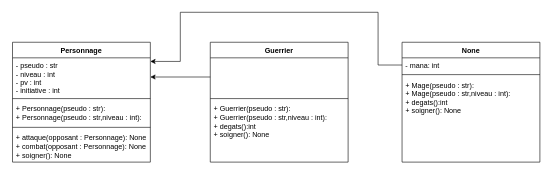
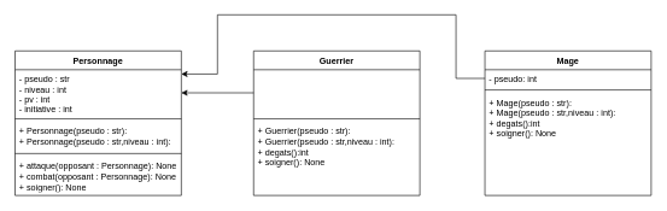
- <mxCell id="13" value="None" style="swimlane;fontStyle=1;align=center;verticalAlign=top;childLayout=stackLayout;horizontal=1;startSize=26;horizontalStack=0;resizeParent=1;resizeLast=0;collapsible=1;marginBottom=0;rounded=0;shadow=0;strokeWidth=1;" vertex="1" parent="1"><mxGeometry x="670" y="70" width="230" height="200" as="geometry"><mxRectangle x="230" y="140" width="160" height="26" as="alternateBounds" /></mxGeometry></mxCell>
+ <mxCell id="13" value="Mage" style="swimlane;fontStyle=1;align=center;verticalAlign=top;childLayout=stackLayout;horizontal=1;startSize=26;horizontalStack=0;resizeParent=1;resizeLast=0;collapsible=1;marginBottom=0;rounded=0;shadow=0;strokeWidth=1;" vertex="1" parent="1"><mxGeometry x="670" y="70" width="230" height="200" as="geometry"><mxRectangle x="230" y="140" width="160" height="26" as="alternateBounds" /></mxGeometry></mxCell>
- <mxCell id="14" value="- mana: int" style="text;align=left;verticalAlign=top;spacingLeft=4;spacingRight=4;overflow=hidden;rotatable=0;points=[[0,0.5],[1,0.5]];portConstraint=eastwest;" vertex="1" parent="13"><mxGeometry y="26" width="230" height="24" as="geometry" /></mxCell>
+ <mxCell id="14" value="- pseudo: int" style="text;align=left;verticalAlign=top;spacingLeft=4;spacingRight=4;overflow=hidden;rotatable=0;points=[[0,0.5],[1,0.5]];portConstraint=eastwest;" vertex="1" parent="13"><mxGeometry y="26" width="230" height="24" as="geometry" /></mxCell>
